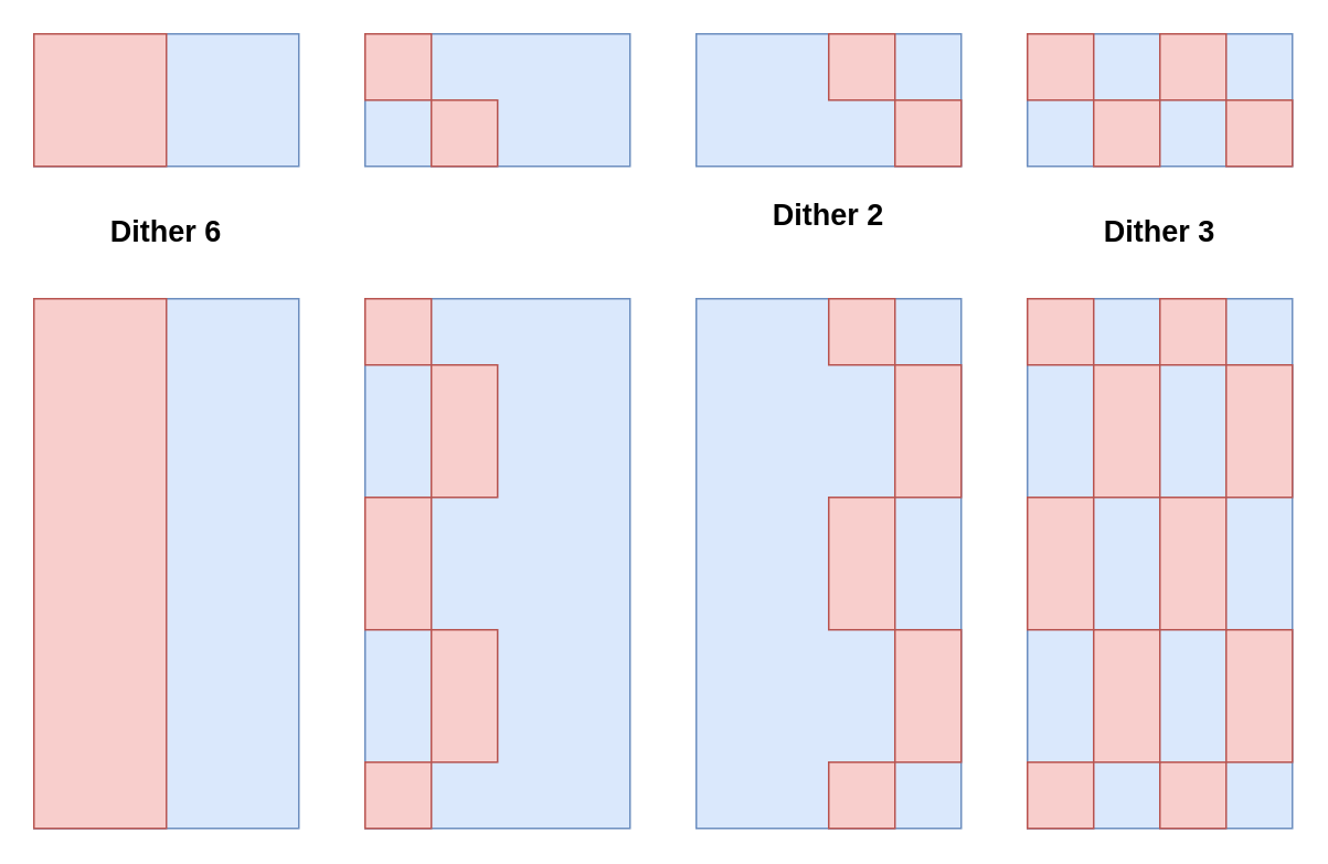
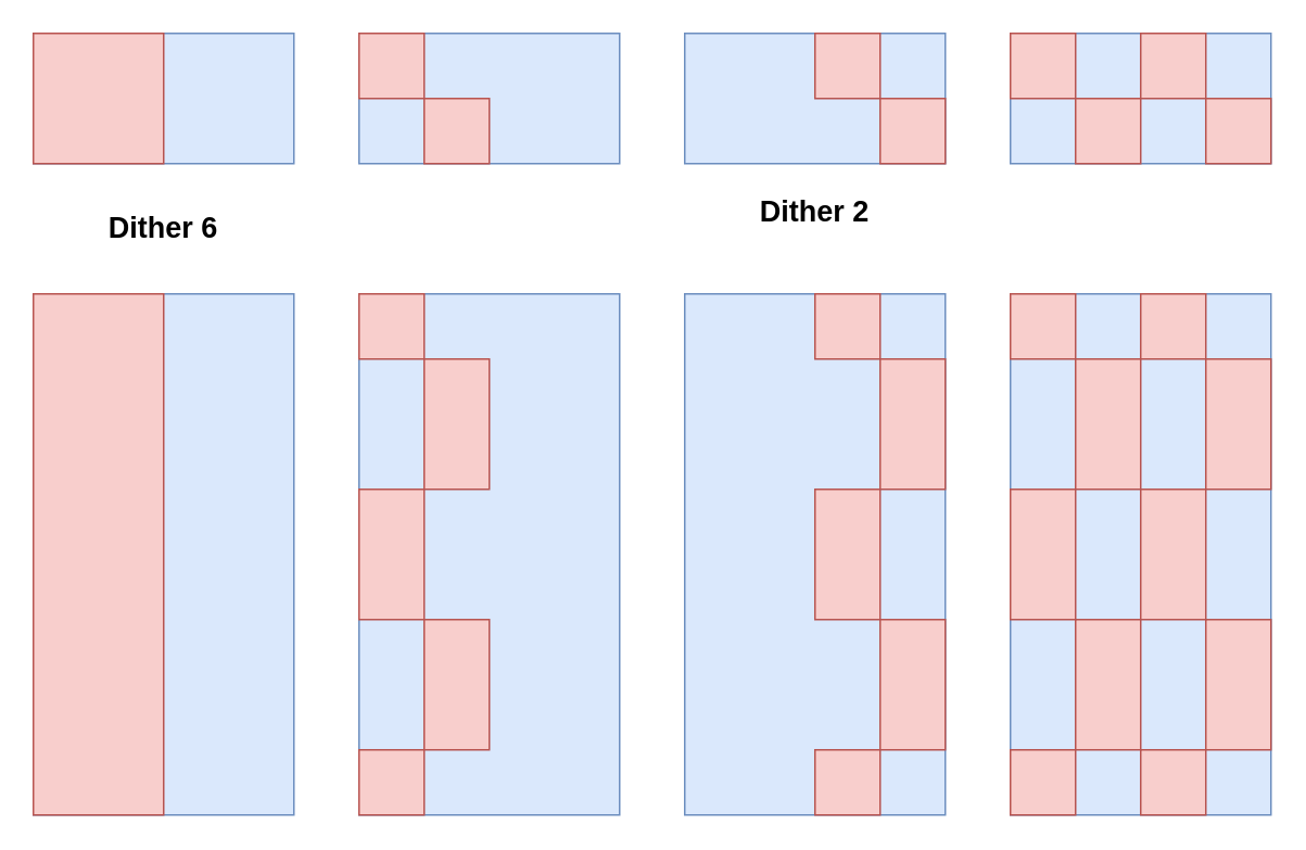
- <mxCell id="42" value="&lt;font style=&quot;font-size: 18px&quot;&gt;&lt;b&gt;Dither 3&lt;/b&gt;&lt;/font&gt;" style="text;html=1;strokeColor=none;fillColor=none;align=center;verticalAlign=middle;whiteSpace=wrap;rounded=0;" vertex="1" parent="1"><mxGeometry x="660" y="130" width="80" height="20" as="geometry" /></mxCell>
